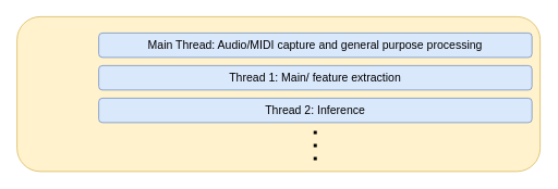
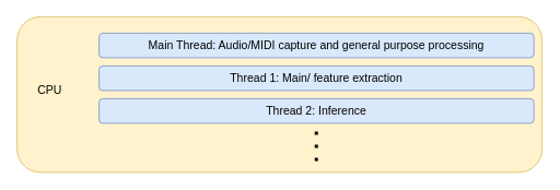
+ <mxCell id="6" value="&lt;font style=&quot;font-size: 14px;&quot;&gt;CPU&lt;/font&gt;" style="text;html=1;align=center;verticalAlign=middle;whiteSpace=wrap;rounded=0;" vertex="1" parent="1"><mxGeometry x="30" y="95" width="60" height="30" as="geometry" /></mxCell>
